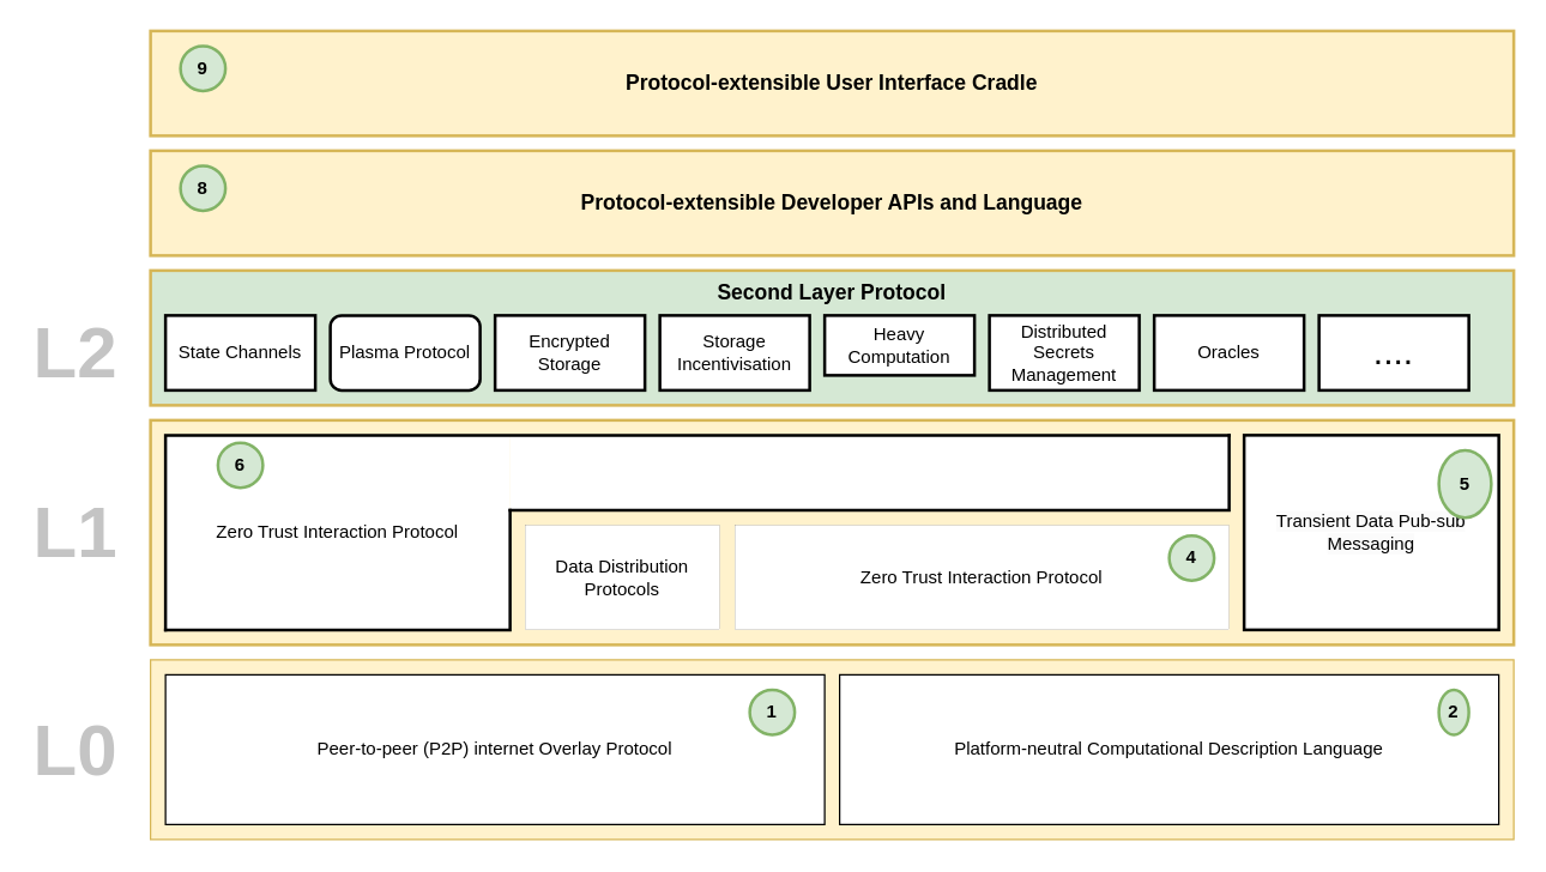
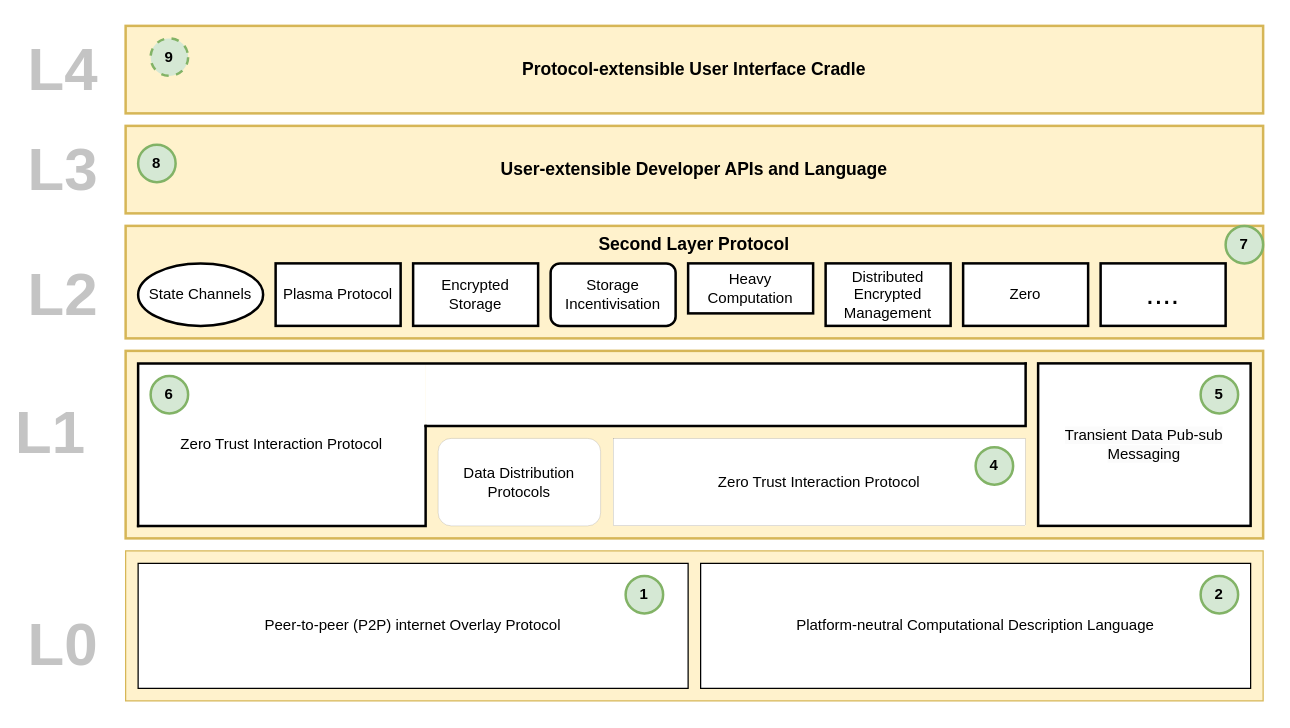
- <mxCell id="37" value="9" style="ellipse;whiteSpace=wrap;html=1;aspect=fixed;fillColor=#d5e8d4;strokeColor=#82b366;fontStyle=1;strokeWidth=2;" vertex="1" parent="1"><mxGeometry x="120" y="30" width="30" height="30" as="geometry" /></mxCell>
+ <mxCell id="37" value="9" style="ellipse;whiteSpace=wrap;html=1;aspect=fixed;fillColor=#d5e8d4;strokeColor=#82b366;fontStyle=1;strokeWidth=2;dashed=1;" vertex="1" parent="1"><mxGeometry x="120" y="30" width="30" height="30" as="geometry" /></mxCell>
+ <mxCell id="33" value="&lt;b&gt;&lt;font color=&quot;#c4c4c4&quot; style=&quot;font-size: 48px;&quot;&gt;L4&lt;/font&gt;&lt;/b&gt;" style="text;strokeColor=none;align=center;fillColor=none;html=1;verticalAlign=middle;whiteSpace=wrap;rounded=0;" vertex="1" parent="1"><mxGeometry x="20" y="40" width="60" height="30" as="geometry" /></mxCell>
- <mxCell id="36" value="8" style="ellipse;whiteSpace=wrap;html=1;aspect=fixed;fillColor=#d5e8d4;strokeColor=#82b366;fontStyle=1;strokeWidth=2;" vertex="1" parent="1"><mxGeometry x="120" y="110" width="30" height="30" as="geometry" /></mxCell>
+ <mxCell id="36" value="8" style="ellipse;whiteSpace=wrap;html=1;aspect=fixed;fillColor=#d5e8d4;strokeColor=#82b366;fontStyle=1;strokeWidth=2;" vertex="1" parent="1"><mxGeometry x="110" y="115" width="30" height="30" as="geometry" /></mxCell>
+ <mxCell id="31" value="&lt;b&gt;&lt;font color=&quot;#c4c4c4&quot; style=&quot;font-size: 48px;&quot;&gt;L3&lt;/font&gt;&lt;/b&gt;" style="text;strokeColor=none;align=center;fillColor=none;html=1;verticalAlign=middle;whiteSpace=wrap;rounded=0;" vertex="1" parent="1"><mxGeometry x="20" y="120" width="60" height="30" as="geometry" /></mxCell>
- <mxCell id="30" value="Protocol-extensible Developer APIs and Language" style="rounded=0;whiteSpace=wrap;html=1;strokeWidth=2;fillColor=#fff2cc;strokeColor=#d6b656;align=center;horizontal=1;verticalAlign=middle;fontSize=14;fontStyle=1" vertex="1" parent="1"><mxGeometry x="100" y="100" width="910" height="70" as="geometry" /></mxCell>
+ <mxCell id="30" value="User-extensible Developer APIs and Language" style="rounded=0;whiteSpace=wrap;html=1;strokeWidth=2;fillColor=#fff2cc;strokeColor=#d6b656;align=center;horizontal=1;verticalAlign=middle;fontSize=14;fontStyle=1" vertex="1" parent="1"><mxGeometry x="100" y="100" width="910" height="70" as="geometry" /></mxCell>
+ <mxCell id="34" value="7" style="ellipse;whiteSpace=wrap;html=1;aspect=fixed;fillColor=#d5e8d4;strokeColor=#82b366;fontStyle=1;strokeWidth=2;" vertex="1" parent="1"><mxGeometry x="980" y="180" width="30" height="30" as="geometry" /></mxCell>
- <mxCell id="20" value="Second Layer Protocol" style="rounded=0;whiteSpace=wrap;html=1;strokeWidth=2;fillColor=#d5e8d4;strokeColor=#d6b656;align=center;horizontal=1;verticalAlign=top;fontStyle=1;fontSize=14;" vertex="1" parent="1"><mxGeometry x="100" y="180" width="910" height="90" as="geometry" /></mxCell>
+ <mxCell id="20" value="Second Layer Protocol" style="rounded=0;whiteSpace=wrap;html=1;strokeWidth=2;fillColor=#fff2cc;strokeColor=#d6b656;align=center;horizontal=1;verticalAlign=top;fontStyle=1;fontSize=14;" vertex="1" parent="1"><mxGeometry x="100" y="180" width="910" height="90" as="geometry" /></mxCell>
- <mxCell id="21" value="State Channels" style="rounded=0;whiteSpace=wrap;html=1;strokeColor=#000000;strokeWidth=2;fontSize=12;fontColor=#000000;" vertex="1" parent="1"><mxGeometry x="110" y="210" width="100" height="50" as="geometry" /></mxCell>
+ <mxCell id="21" value="State Channels" style="ellipse;whiteSpace=wrap;html=1;strokeColor=#000000;strokeWidth=2;fontSize=12;fontColor=#000000;" vertex="1" parent="1"><mxGeometry x="110" y="210" width="100" height="50" as="geometry" /></mxCell>
- <mxCell id="22" value="Plasma Protocol" style="whiteSpace=wrap;html=1;strokeColor=#000000;strokeWidth=2;fontSize=12;fontColor=#000000;rounded=1;" vertex="1" parent="1"><mxGeometry x="220" y="210" width="100" height="50" as="geometry" /></mxCell>
+ <mxCell id="22" value="Plasma Protocol" style="rounded=0;whiteSpace=wrap;html=1;strokeColor=#000000;strokeWidth=2;fontSize=12;fontColor=#000000;" vertex="1" parent="1"><mxGeometry x="220" y="210" width="100" height="50" as="geometry" /></mxCell>
- <mxCell id="24" value="Storage&lt;br&gt;Incentivisation" style="rounded=0;whiteSpace=wrap;html=1;strokeColor=#000000;strokeWidth=2;fontSize=12;fontColor=#000000;" vertex="1" parent="1"><mxGeometry x="440" y="210" width="100" height="50" as="geometry" /></mxCell>
+ <mxCell id="24" value="Storage&lt;br&gt;Incentivisation" style="whiteSpace=wrap;html=1;strokeColor=#000000;strokeWidth=2;fontSize=12;fontColor=#000000;rounded=1;" vertex="1" parent="1"><mxGeometry x="440" y="210" width="100" height="50" as="geometry" /></mxCell>
- <mxCell id="26" value="Distributed Secrets Management" style="rounded=0;whiteSpace=wrap;html=1;strokeColor=#000000;strokeWidth=2;fontSize=12;fontColor=#000000;" vertex="1" parent="1"><mxGeometry x="660" y="210" width="100" height="50" as="geometry" /></mxCell>
+ <mxCell id="26" value="Distributed Encrypted Management" style="rounded=0;whiteSpace=wrap;html=1;strokeColor=#000000;strokeWidth=2;fontSize=12;fontColor=#000000;" vertex="1" parent="1"><mxGeometry x="660" y="210" width="100" height="50" as="geometry" /></mxCell>
- <mxCell id="27" value="Oracles" style="rounded=0;whiteSpace=wrap;html=1;strokeColor=#000000;strokeWidth=2;fontSize=12;fontColor=#000000;" vertex="1" parent="1"><mxGeometry x="770" y="210" width="100" height="50" as="geometry" /></mxCell>
+ <mxCell id="27" value="Zero" style="rounded=0;whiteSpace=wrap;html=1;strokeColor=#000000;strokeWidth=2;fontSize=12;fontColor=#000000;" vertex="1" parent="1"><mxGeometry x="770" y="210" width="100" height="50" as="geometry" /></mxCell>
- <mxCell id="35" value="6" style="ellipse;whiteSpace=wrap;html=1;aspect=fixed;fillColor=#d5e8d4;strokeColor=#82b366;fontStyle=1;strokeWidth=2;" vertex="1" parent="1"><mxGeometry x="145" y="295" width="30" height="30" as="geometry" /></mxCell>
+ <mxCell id="35" value="6" style="ellipse;whiteSpace=wrap;html=1;aspect=fixed;fillColor=#d5e8d4;strokeColor=#82b366;fontStyle=1;strokeWidth=2;" vertex="1" parent="1"><mxGeometry x="120" y="300" width="30" height="30" as="geometry" /></mxCell>
- <mxCell id="19" value="5" style="ellipse;whiteSpace=wrap;html=1;aspect=fixed;fillColor=#d5e8d4;strokeColor=#82b366;fontStyle=1;strokeWidth=2;" vertex="1" parent="1"><mxGeometry x="960" y="300" width="35" height="45" as="geometry" /></mxCell>
+ <mxCell id="19" value="5" style="ellipse;whiteSpace=wrap;html=1;aspect=fixed;fillColor=#d5e8d4;strokeColor=#82b366;fontStyle=1;strokeWidth=2;" vertex="1" parent="1"><mxGeometry x="960" y="300" width="30" height="30" as="geometry" /></mxCell>
- <mxCell id="16" value="&lt;b&gt;&lt;font color=&quot;#c4c4c4&quot; style=&quot;font-size: 48px;&quot;&gt;L1&lt;/font&gt;&lt;/b&gt;" style="text;strokeColor=none;align=center;fillColor=none;html=1;verticalAlign=middle;whiteSpace=wrap;rounded=0;" vertex="1" parent="1"><mxGeometry x="20" y="340" width="60" height="30" as="geometry" /></mxCell>
+ <mxCell id="16" value="&lt;b&gt;&lt;font color=&quot;#c4c4c4&quot; style=&quot;font-size: 48px;&quot;&gt;L1&lt;/font&gt;&lt;/b&gt;" style="text;strokeColor=none;align=center;fillColor=none;html=1;verticalAlign=middle;whiteSpace=wrap;rounded=0;" vertex="1" parent="1"><mxGeometry x="10" y="330" width="60" height="30" as="geometry" /></mxCell>
- <mxCell id="10" value="Data Distribution Protocols" style="rounded=0;whiteSpace=wrap;html=1;strokeColor=#000000;strokeWidth=0;" vertex="1" parent="1"><mxGeometry x="350" y="350" width="130" height="70" as="geometry" /></mxCell>
+ <mxCell id="10" value="Data Distribution Protocols" style="whiteSpace=wrap;html=1;strokeColor=#000000;strokeWidth=0;rounded=1;" vertex="1" parent="1"><mxGeometry x="350" y="350" width="130" height="70" as="geometry" /></mxCell>
- <mxCell id="6" value="2" style="ellipse;whiteSpace=wrap;html=1;aspect=fixed;fillColor=#d5e8d4;strokeColor=#82b366;fontStyle=1;strokeWidth=2;" vertex="1" parent="1"><mxGeometry x="960" y="460" width="20" height="30" as="geometry" /></mxCell>
+ <mxCell id="6" value="2" style="ellipse;whiteSpace=wrap;html=1;aspect=fixed;fillColor=#d5e8d4;strokeColor=#82b366;fontStyle=1;strokeWidth=2;" vertex="1" parent="1"><mxGeometry x="960" y="460" width="30" height="30" as="geometry" /></mxCell>
- <mxCell id="15" value="&lt;b&gt;&lt;font color=&quot;#c4c4c4&quot; style=&quot;font-size: 48px;&quot;&gt;L0&lt;/font&gt;&lt;/b&gt;" style="text;strokeColor=none;align=center;fillColor=none;html=1;verticalAlign=middle;whiteSpace=wrap;rounded=0;" vertex="1" parent="1"><mxGeometry x="20" y="485" width="60" height="30" as="geometry" /></mxCell>
+ <mxCell id="15" value="&lt;b&gt;&lt;font color=&quot;#c4c4c4&quot; style=&quot;font-size: 48px;&quot;&gt;L0&lt;/font&gt;&lt;/b&gt;" style="text;strokeColor=none;align=center;fillColor=none;html=1;verticalAlign=middle;whiteSpace=wrap;rounded=0;" vertex="1" parent="1"><mxGeometry x="20" y="500" width="60" height="30" as="geometry" /></mxCell>
